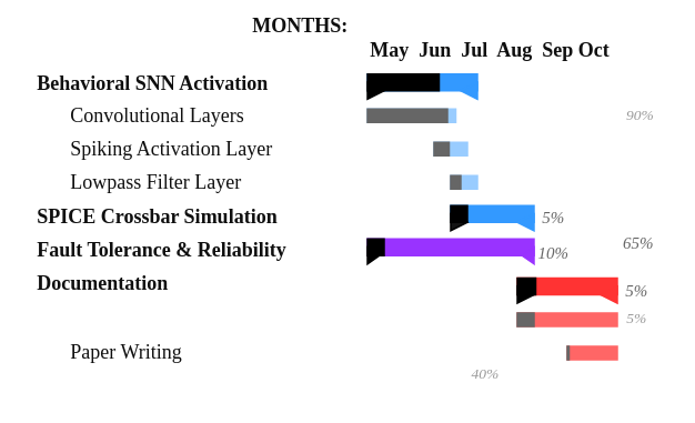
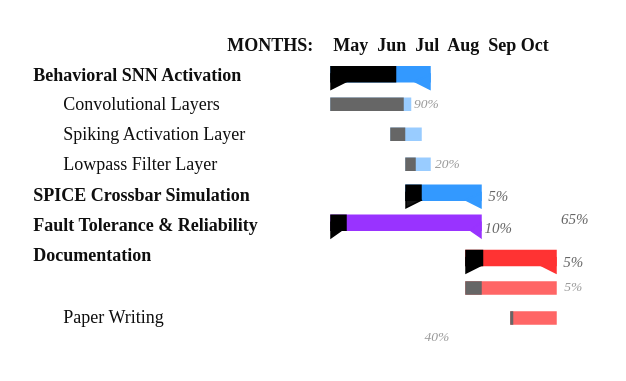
- <mxCell id="2" value="MONTHS:" style="text;html=1;strokeColor=none;fillColor=none;align=center;verticalAlign=middle;whiteSpace=wrap;rounded=0;fontColor=#0F0F0F;fontStyle=1;fontFamily=Quicksand;fontSource=https%3A%2F%2Ffonts.googleapis.com%2Fcss%3Ffamily%3DQuicksand;" parent="1" vertex="1"><mxGeometry x="150" y="5" width="60" height="20" as="geometry" /></mxCell>
+ <mxCell id="2" value="MONTHS:" style="text;html=1;strokeColor=none;fillColor=none;align=center;verticalAlign=middle;whiteSpace=wrap;rounded=0;fontColor=#0F0F0F;fontStyle=1;fontFamily=Quicksand;fontSource=https%3A%2F%2Ffonts.googleapis.com%2Fcss%3Ffamily%3DQuicksand;" parent="1" vertex="1"><mxGeometry x="150" y="20" width="60" height="20" as="geometry" /></mxCell>
- <mxCell id="44" value="&lt;i style=&quot;font-size: 9px&quot;&gt;&lt;font style=&quot;font-size: 9px&quot;&gt;90%&lt;/font&gt;&lt;/i&gt;" style="text;html=1;strokeColor=none;fillColor=none;align=center;verticalAlign=middle;whiteSpace=wrap;rounded=0;fontFamily=Quicksand;fontSource=https%3A%2F%2Ffonts.googleapis.com%2Fcss%3Ffamily%3DQuicksand;fontSize=9;fontColor=#999999;fontStyle=0" parent="1" vertex="1"><mxGeometry x="373" y="61" width="22" height="16" as="geometry" /></mxCell>
+ <mxCell id="44" value="&lt;i style=&quot;font-size: 9px&quot;&gt;&lt;font style=&quot;font-size: 9px&quot;&gt;90%&lt;/font&gt;&lt;/i&gt;" style="text;html=1;strokeColor=none;fillColor=none;align=center;verticalAlign=middle;whiteSpace=wrap;rounded=0;fontFamily=Quicksand;fontSource=https%3A%2F%2Ffonts.googleapis.com%2Fcss%3Ffamily%3DQuicksand;fontSize=9;fontColor=#999999;fontStyle=0" parent="1" vertex="1"><mxGeometry x="273" y="61" width="22" height="16" as="geometry" /></mxCell>
+ <mxCell id="46" value="&lt;i style=&quot;font-size: 9px&quot;&gt;&lt;font style=&quot;font-size: 9px&quot;&gt;20%&lt;/font&gt;&lt;/i&gt;" style="text;html=1;strokeColor=none;fillColor=none;align=center;verticalAlign=middle;whiteSpace=wrap;rounded=0;fontFamily=Quicksand;fontSource=https%3A%2F%2Ffonts.googleapis.com%2Fcss%3Ffamily%3DQuicksand;fontSize=9;fontColor=#999999;fontStyle=0" parent="1" vertex="1"><mxGeometry x="287" y="101" width="22" height="16" as="geometry" /></mxCell>
